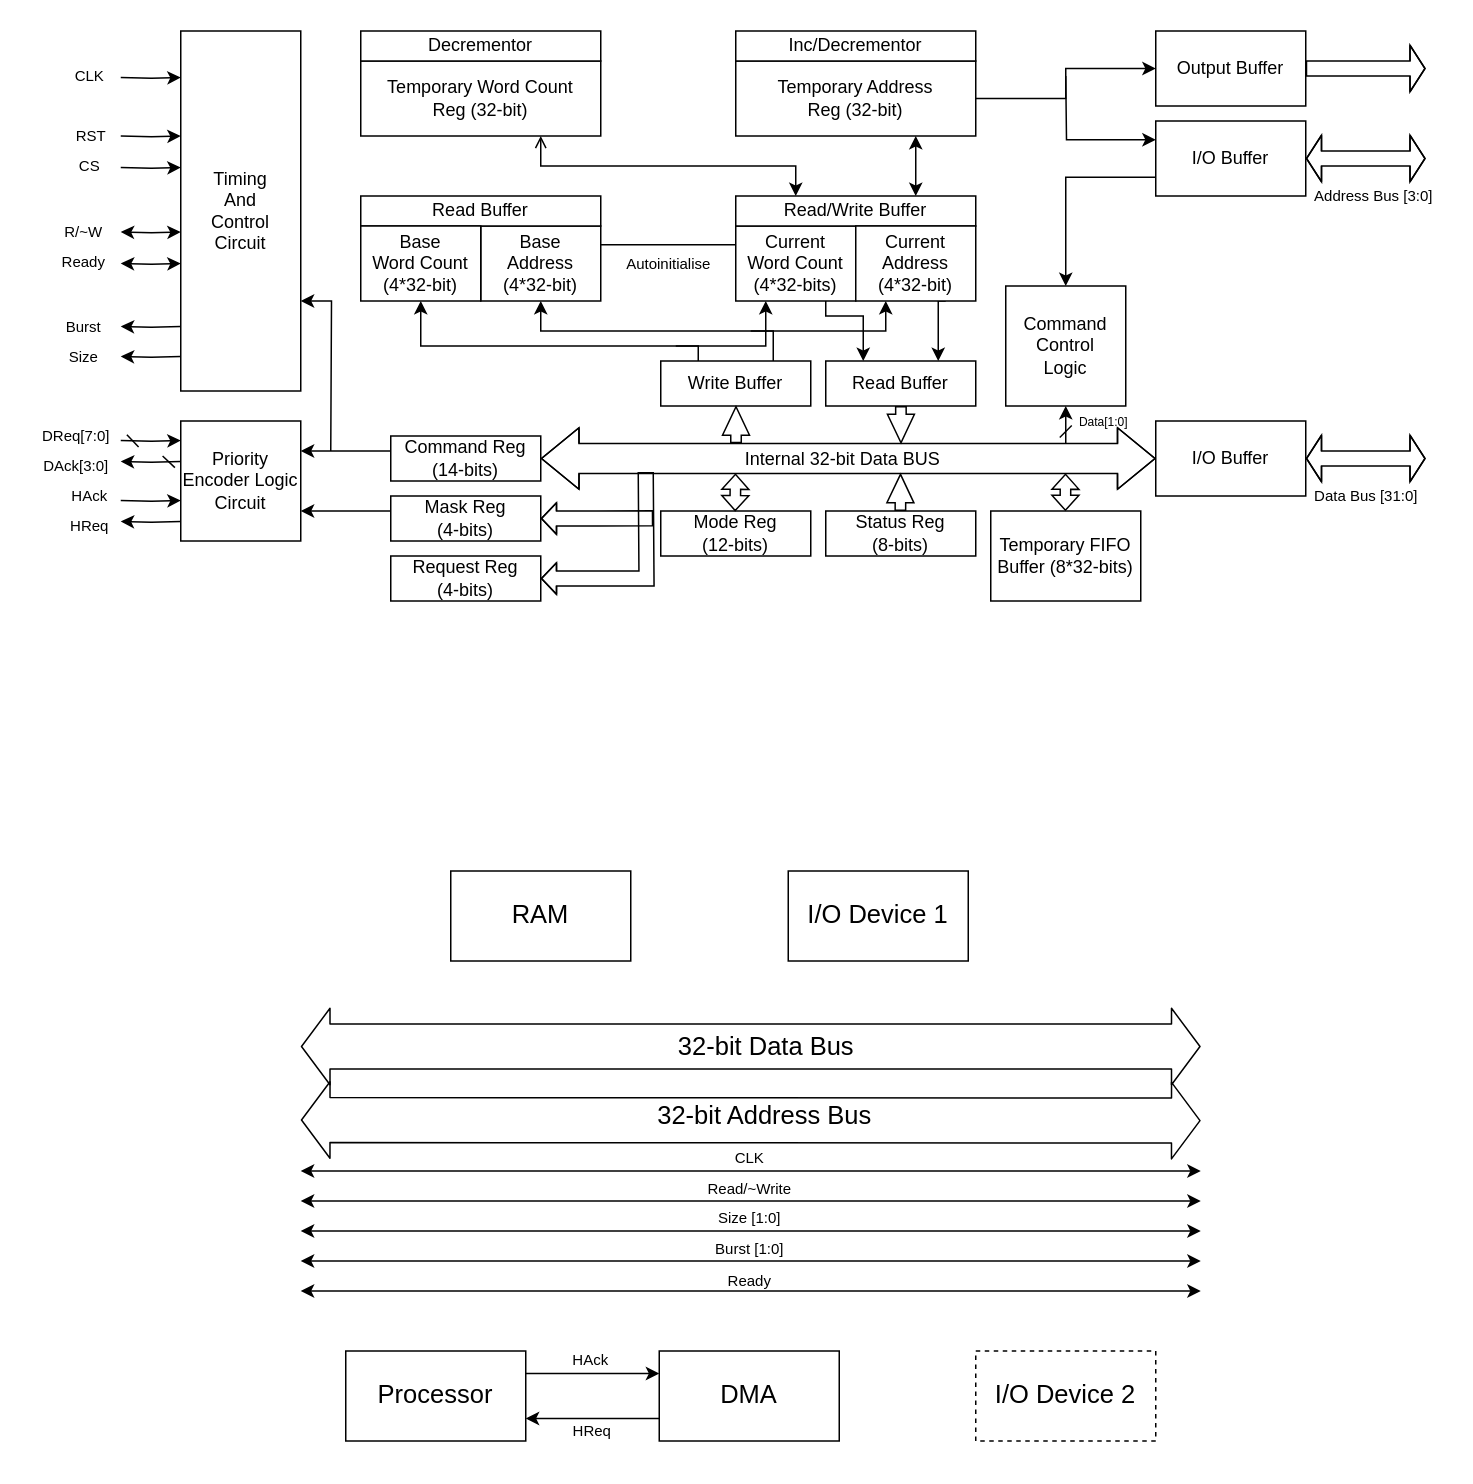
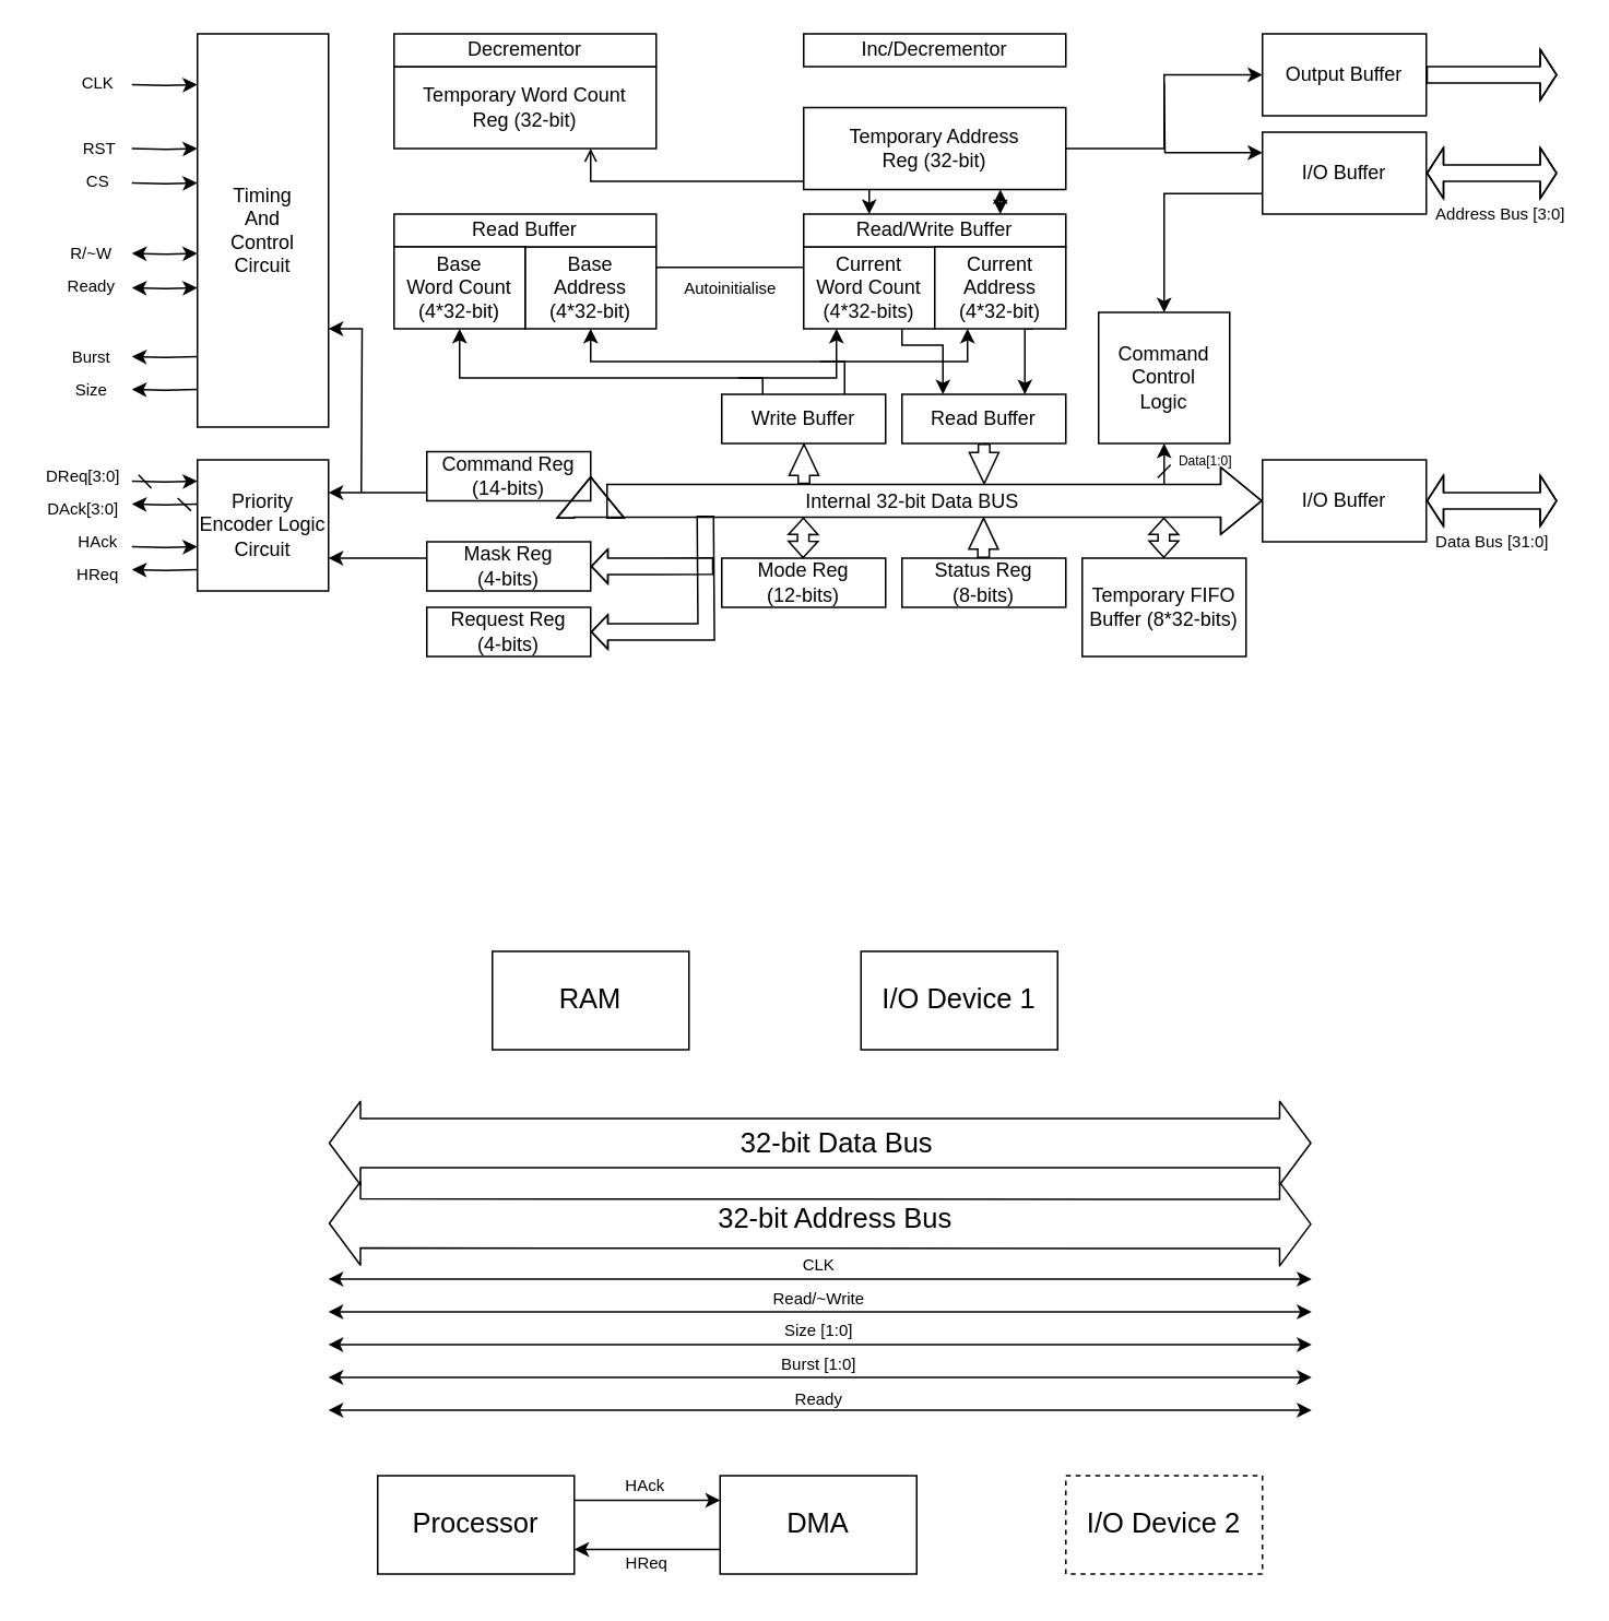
- <mxCell id="30" value="Temporary Address&lt;br&gt;Reg (32-bit)" style="rounded=0;whiteSpace=wrap;html=1;" vertex="1" parent="1"><mxGeometry x="490" y="40" width="160" height="50" as="geometry" /></mxCell>
+ <mxCell id="30" value="Temporary Address&lt;br&gt;Reg (32-bit)" style="rounded=0;whiteSpace=wrap;html=1;" vertex="1" parent="1"><mxGeometry x="490" y="65" width="160" height="50" as="geometry" /></mxCell>
- <mxCell id="62" value="DReq[7:0]" style="text;html=1;align=center;verticalAlign=middle;resizable=0;points=[];;autosize=1;fontSize=10;" vertex="1" parent="1"><mxGeometry x="20" y="280" width="60" height="20" as="geometry" /></mxCell>
+ <mxCell id="62" value="DReq[3:0]" style="text;html=1;align=center;verticalAlign=middle;resizable=0;points=[];;autosize=1;fontSize=10;" vertex="1" parent="1"><mxGeometry x="20" y="280" width="60" height="20" as="geometry" /></mxCell>
- <mxCell id="9" value="Command Reg (14-bits)" style="rounded=0;whiteSpace=wrap;html=1;" vertex="1" parent="1"><mxGeometry x="260" y="290" width="100" height="30" as="geometry" /></mxCell>
+ <mxCell id="9" value="Command Reg (14-bits)" style="rounded=0;whiteSpace=wrap;html=1;" vertex="1" parent="1"><mxGeometry x="260" y="275" width="100" height="30" as="geometry" /></mxCell>
